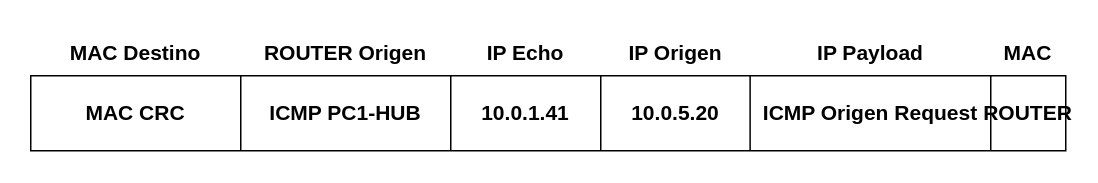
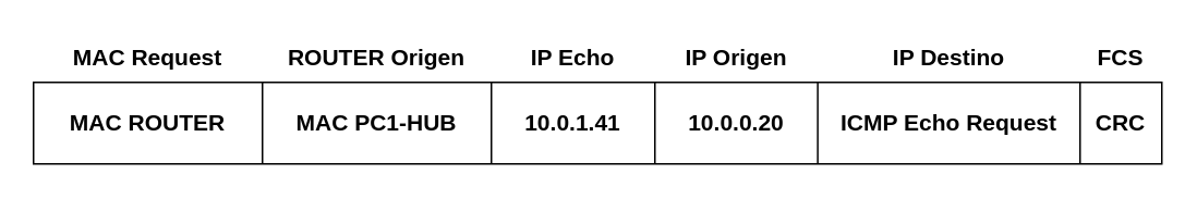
- <mxCell id="4" value="MAC Destino" style="text;html=1;align=center;verticalAlign=middle;whiteSpace=wrap;rounded=0;fontStyle=1;fontSize=14;" parent="1" vertex="1"><mxGeometry x="20" y="20" width="140" height="30" as="geometry" /></mxCell>
+ <mxCell id="4" value="MAC Request" style="text;html=1;align=center;verticalAlign=middle;whiteSpace=wrap;rounded=0;fontStyle=1;fontSize=14;" parent="1" vertex="1"><mxGeometry x="20" y="20" width="140" height="30" as="geometry" /></mxCell>
- <mxCell id="18" value="IP Payload" style="text;html=1;align=center;verticalAlign=middle;whiteSpace=wrap;rounded=0;fontStyle=1;fontSize=14;" parent="1" vertex="1"><mxGeometry x="500" y="20" width="160" height="30" as="geometry" /></mxCell>
+ <mxCell id="18" value="IP Destino" style="text;html=1;align=center;verticalAlign=middle;whiteSpace=wrap;rounded=0;fontStyle=1;fontSize=14;" parent="1" vertex="1"><mxGeometry x="500" y="20" width="160" height="30" as="geometry" /></mxCell>
- <mxCell id="19" value="MAC" style="text;html=1;align=center;verticalAlign=middle;whiteSpace=wrap;rounded=0;fontStyle=1;fontSize=14;" parent="1" vertex="1"><mxGeometry x="660" y="20" width="50" height="30" as="geometry" /></mxCell>
+ <mxCell id="19" value="FCS" style="text;html=1;align=center;verticalAlign=middle;whiteSpace=wrap;rounded=0;fontStyle=1;fontSize=14;" parent="1" vertex="1"><mxGeometry x="660" y="20" width="50" height="30" as="geometry" /></mxCell>
- <mxCell id="8" value="MAC CRC" style="text;html=1;align=center;verticalAlign=middle;whiteSpace=wrap;rounded=0;fontStyle=1;fontSize=14;" parent="1" vertex="1"><mxGeometry x="20" y="50" width="140" height="50" as="geometry" /></mxCell>
+ <mxCell id="8" value="MAC ROUTER" style="text;html=1;align=center;verticalAlign=middle;whiteSpace=wrap;rounded=0;fontStyle=1;fontSize=14;" parent="1" vertex="1"><mxGeometry x="20" y="50" width="140" height="50" as="geometry" /></mxCell>
- <mxCell id="9" value="ICMP PC1-HUB" style="text;html=1;align=center;verticalAlign=middle;whiteSpace=wrap;rounded=0;fontStyle=1;fontSize=14;" parent="1" vertex="1"><mxGeometry x="160" y="50" width="140" height="50" as="geometry" /></mxCell>
+ <mxCell id="9" value="MAC PC1-HUB" style="text;html=1;align=center;verticalAlign=middle;whiteSpace=wrap;rounded=0;fontStyle=1;fontSize=14;" parent="1" vertex="1"><mxGeometry x="160" y="50" width="140" height="50" as="geometry" /></mxCell>
- <mxCell id="15" value="10.0.5.20" style="text;html=1;align=center;verticalAlign=middle;whiteSpace=wrap;rounded=0;fontStyle=1;fontSize=14;" parent="1" vertex="1"><mxGeometry x="400" y="50" width="100" height="50" as="geometry" /></mxCell>
+ <mxCell id="15" value="10.0.0.20" style="text;html=1;align=center;verticalAlign=middle;whiteSpace=wrap;rounded=0;fontStyle=1;fontSize=14;" parent="1" vertex="1"><mxGeometry x="400" y="50" width="100" height="50" as="geometry" /></mxCell>
- <mxCell id="12" value="ICMP Origen Request" style="text;html=1;align=center;verticalAlign=middle;whiteSpace=wrap;rounded=0;fontStyle=1;fontSize=14;" parent="1" vertex="1"><mxGeometry x="500" y="50" width="160" height="50" as="geometry" /></mxCell>
+ <mxCell id="12" value="ICMP Echo Request" style="text;html=1;align=center;verticalAlign=middle;whiteSpace=wrap;rounded=0;fontStyle=1;fontSize=14;" parent="1" vertex="1"><mxGeometry x="500" y="50" width="160" height="50" as="geometry" /></mxCell>
- <mxCell id="13" value="ROUTER" style="text;html=1;align=center;verticalAlign=middle;whiteSpace=wrap;rounded=0;fontStyle=1;fontSize=14;" parent="1" vertex="1"><mxGeometry x="660" y="50" width="50" height="50" as="geometry" /></mxCell>
+ <mxCell id="13" value="CRC" style="text;html=1;align=center;verticalAlign=middle;whiteSpace=wrap;rounded=0;fontStyle=1;fontSize=14;" parent="1" vertex="1"><mxGeometry x="660" y="50" width="50" height="50" as="geometry" /></mxCell>
